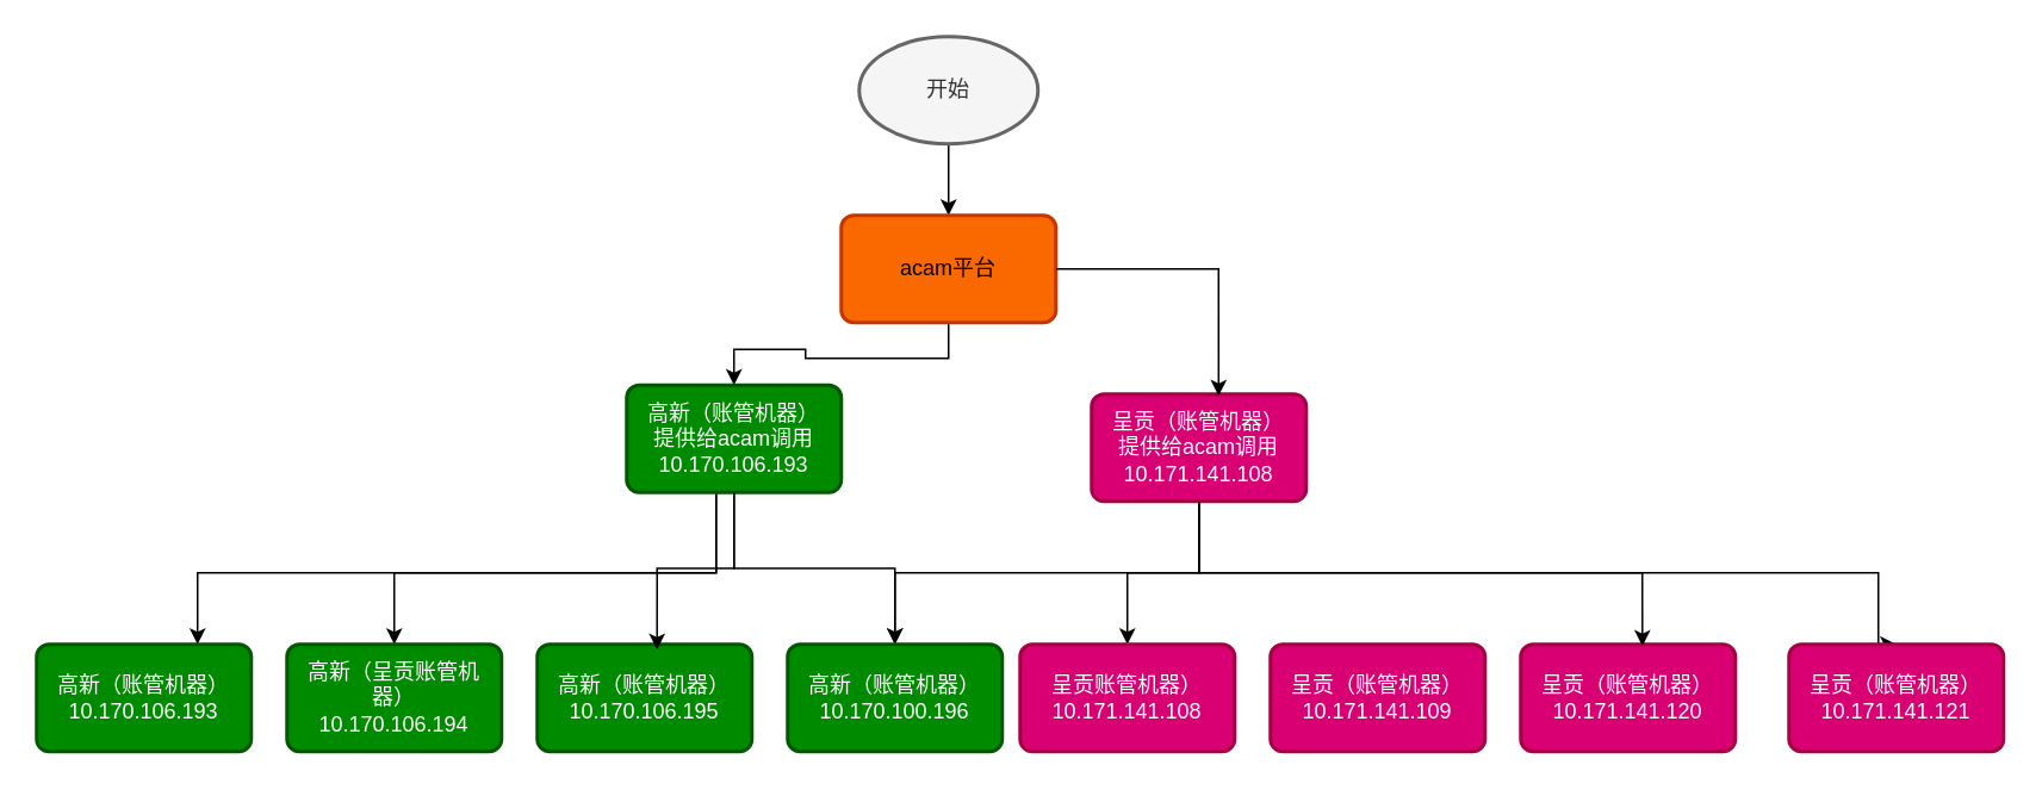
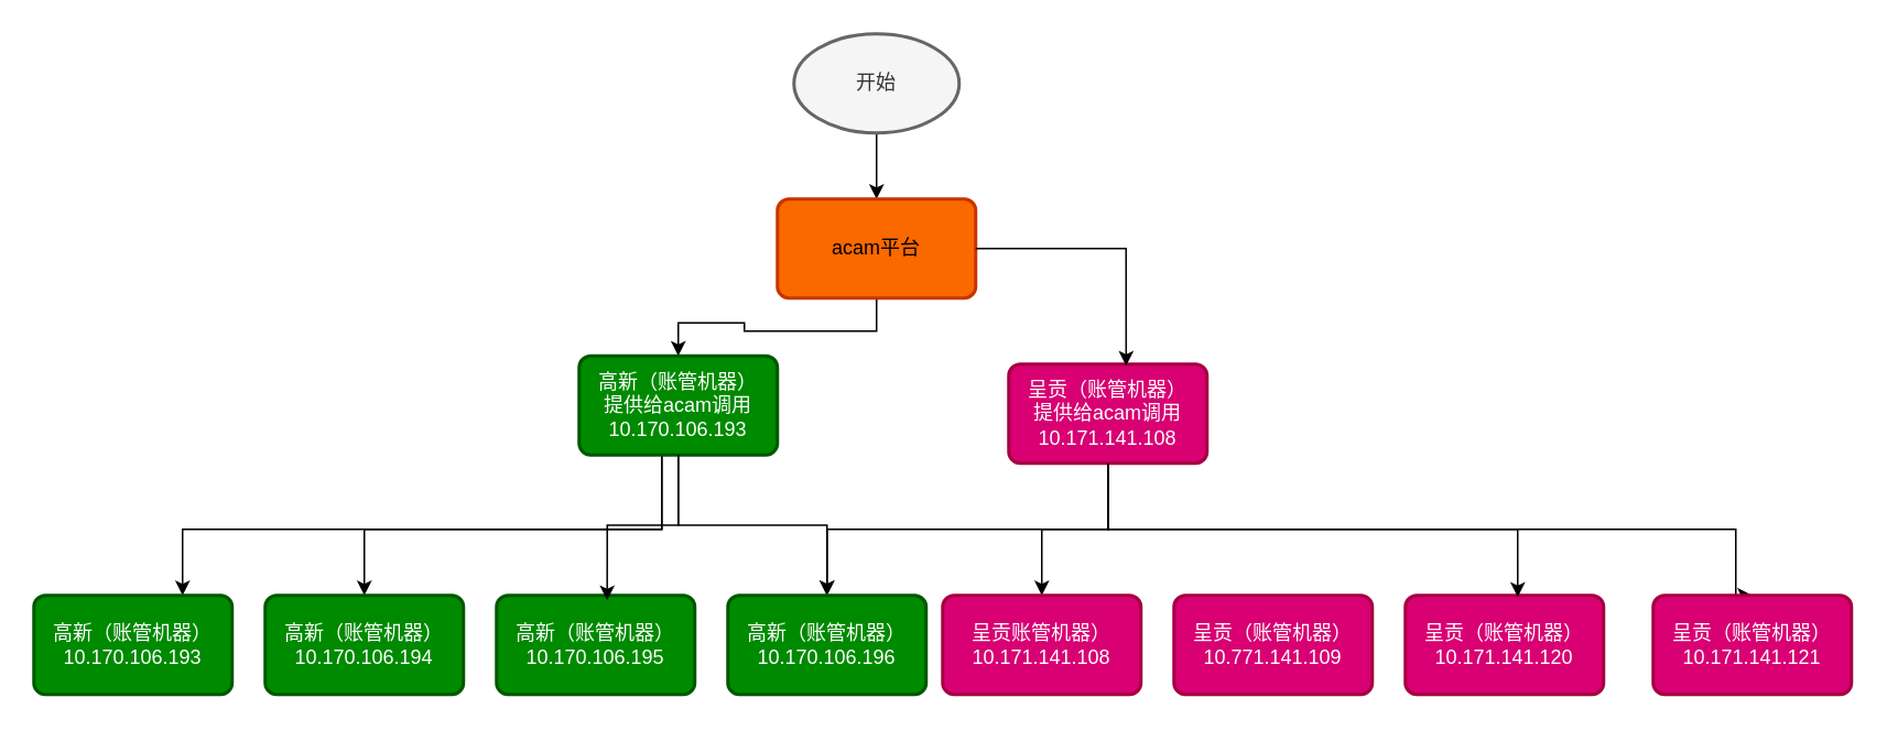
- <mxCell id="16" value="高新（呈贡账管机器）&lt;br&gt;10.170.106.194" style="rounded=1;whiteSpace=wrap;html=1;absoluteArcSize=1;arcSize=14;strokeWidth=2;fillColor=#008a00;strokeColor=#005700;fontColor=#ffffff;" vertex="1" parent="1"><mxGeometry x="160" y="360" width="120" height="60" as="geometry" /></mxCell>
+ <mxCell id="16" value="高新（账管机器）&lt;br&gt;10.170.106.194" style="rounded=1;whiteSpace=wrap;html=1;absoluteArcSize=1;arcSize=14;strokeWidth=2;fillColor=#008a00;strokeColor=#005700;fontColor=#ffffff;" vertex="1" parent="1"><mxGeometry x="160" y="360" width="120" height="60" as="geometry" /></mxCell>
- <mxCell id="18" value="高新（账管机器）&lt;br&gt;10.170.100.196" style="rounded=1;whiteSpace=wrap;html=1;absoluteArcSize=1;arcSize=14;strokeWidth=2;fillColor=#008a00;strokeColor=#005700;fontColor=#ffffff;" vertex="1" parent="1"><mxGeometry x="440" y="360" width="120" height="60" as="geometry" /></mxCell>
+ <mxCell id="18" value="高新（账管机器）&lt;br&gt;10.170.106.196" style="rounded=1;whiteSpace=wrap;html=1;absoluteArcSize=1;arcSize=14;strokeWidth=2;fillColor=#008a00;strokeColor=#005700;fontColor=#ffffff;" vertex="1" parent="1"><mxGeometry x="440" y="360" width="120" height="60" as="geometry" /></mxCell>
- <mxCell id="20" value="呈贡（账管机器）&lt;br&gt;10.171.141.109" style="rounded=1;whiteSpace=wrap;html=1;absoluteArcSize=1;arcSize=14;strokeWidth=2;fillColor=#d80073;fontColor=#ffffff;strokeColor=#A50040;" vertex="1" parent="1"><mxGeometry x="710" y="360" width="120" height="60" as="geometry" /></mxCell>
+ <mxCell id="20" value="呈贡（账管机器）&lt;br&gt;10.771.141.109" style="rounded=1;whiteSpace=wrap;html=1;absoluteArcSize=1;arcSize=14;strokeWidth=2;fillColor=#d80073;fontColor=#ffffff;strokeColor=#A50040;" vertex="1" parent="1"><mxGeometry x="710" y="360" width="120" height="60" as="geometry" /></mxCell>
